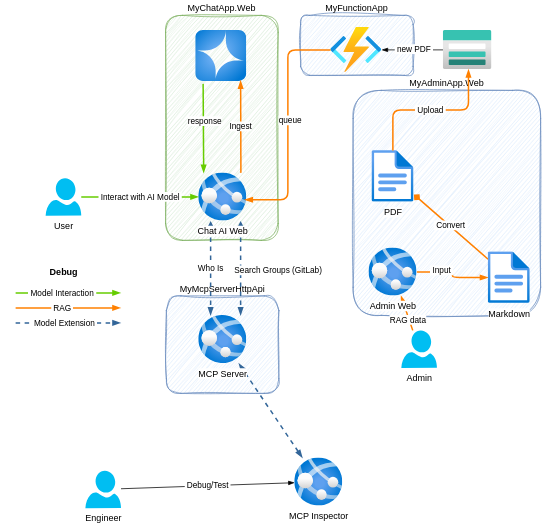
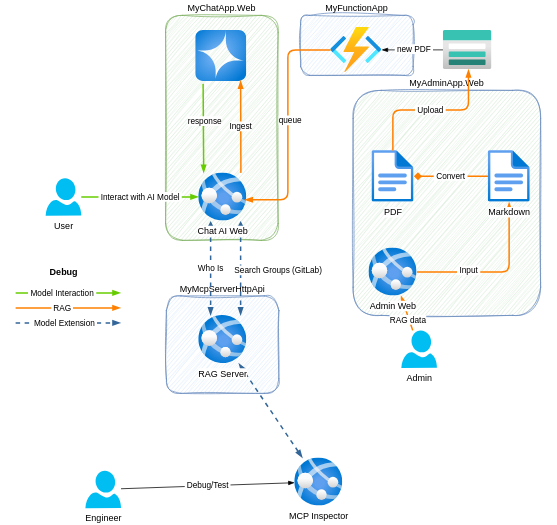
- <mxCell id="5" value="MyAdminApp.Web" style="whiteSpace=wrap;html=1;verticalAlign=bottom;labelPosition=center;verticalLabelPosition=top;align=center;labelBackgroundColor=none;labelBorderColor=none;textShadow=0;strokeColor=#6c8ebf;rounded=1;glass=0;sketch=1;curveFitting=1;jiggle=2;fillColor=#dae8fc;" vertex="1" parent="1"><mxGeometry x="470" y="120" width="250" height="300" as="geometry" /></mxCell>
+ <mxCell id="5" value="MyAdminApp.Web" style="whiteSpace=wrap;html=1;verticalAlign=bottom;labelPosition=center;verticalLabelPosition=top;align=center;labelBackgroundColor=none;labelBorderColor=none;textShadow=0;strokeColor=#6c8ebf;rounded=1;glass=0;sketch=1;curveFitting=1;jiggle=2;fillColor=#d5e8d4;" vertex="1" parent="1"><mxGeometry x="470" y="120" width="250" height="300" as="geometry" /></mxCell>
- <mxCell id="23" value="Markdown" style="image;aspect=fixed;html=1;points=[];align=center;fontSize=12;image=img/lib/azure2/general/File.svg;" vertex="1" parent="1"><mxGeometry x="650" y="335" width="56.0" height="69" as="geometry" /></mxCell>
+ <mxCell id="23" value="Markdown" style="image;aspect=fixed;html=1;points=[];align=center;fontSize=12;image=img/lib/azure2/general/File.svg;" vertex="1" parent="1"><mxGeometry x="650" y="200" width="56.0" height="69" as="geometry" /></mxCell>
- <mxCell id="30" value="MCP Server" style="image;aspect=fixed;html=1;points=[];align=center;fontSize=12;image=img/lib/azure2/compute/App_Services.svg;" vertex="1" parent="1"><mxGeometry x="264" y="420" width="64" height="64" as="geometry" /></mxCell>
+ <mxCell id="30" value="RAG Server" style="image;aspect=fixed;html=1;points=[];align=center;fontSize=12;image=img/lib/azure2/compute/App_Services.svg;" vertex="1" parent="1"><mxGeometry x="264" y="420" width="64" height="64" as="geometry" /></mxCell>
